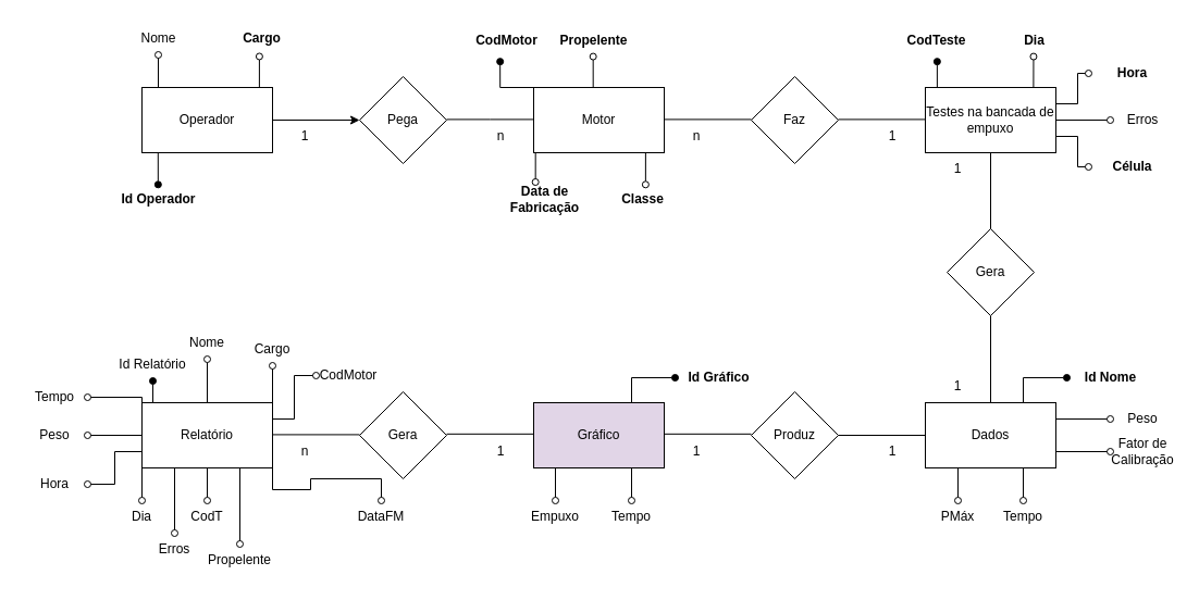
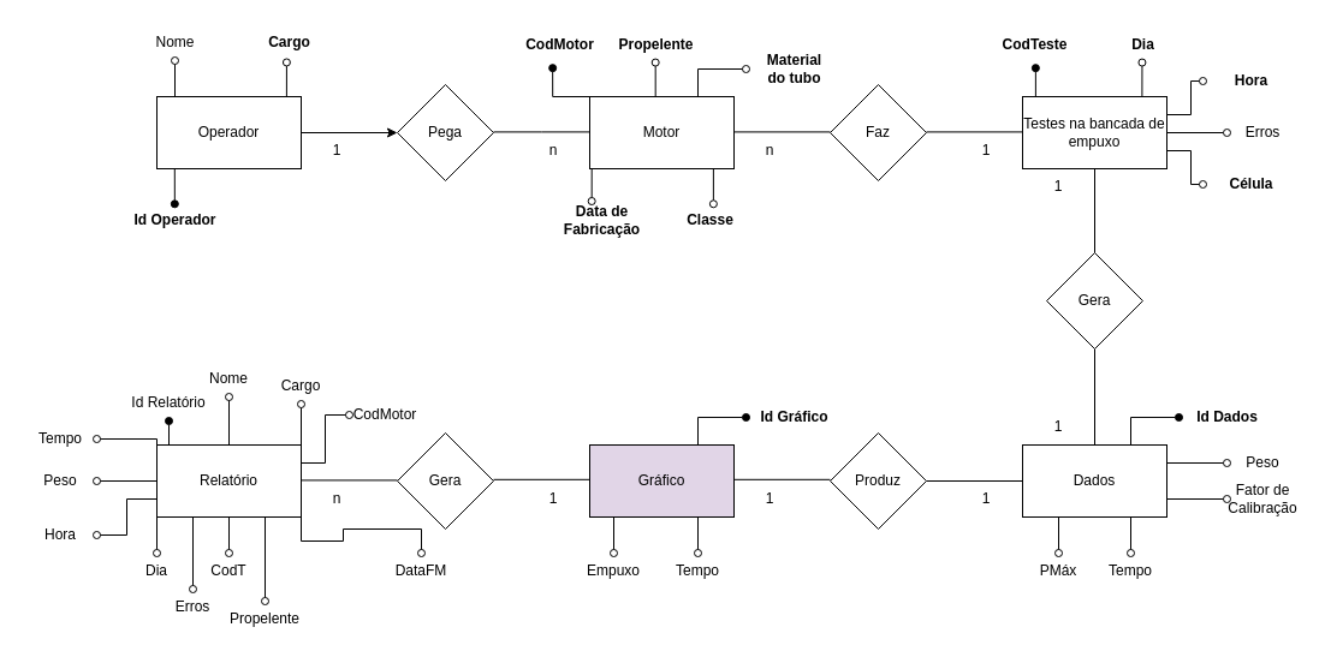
+ <mxCell id="8" style="edgeStyle=orthogonalEdgeStyle;rounded=0;orthogonalLoop=1;jettySize=auto;html=1;exitX=0.75;exitY=0;exitDx=0;exitDy=0;entryX=0;entryY=0.5;entryDx=0;entryDy=0;endArrow=oval;endFill=0;" parent="1" source="12" target="35" edge="1"><mxGeometry relative="1" as="geometry" /></mxCell>
+ <mxCell id="35" value="Material&lt;br&gt;do tubo" style="text;align=center;fontStyle=1;verticalAlign=middle;spacingLeft=3;spacingRight=3;strokeColor=none;rotatable=0;points=[[0,0.5],[1,0.5]];portConstraint=eastwest;html=1;" parent="1" vertex="1"><mxGeometry x="620" y="44" width="80" height="26" as="geometry" /></mxCell>
- <mxCell id="44" value="Id Nome" style="text;align=center;fontStyle=1;verticalAlign=middle;spacingLeft=3;spacingRight=3;strokeColor=none;rotatable=0;points=[[0,0.5],[1,0.5]];portConstraint=eastwest;html=1;" parent="1" vertex="1"><mxGeometry x="980" y="334" width="80" height="26" as="geometry" /></mxCell>
+ <mxCell id="44" value="Id Dados" style="text;align=center;fontStyle=1;verticalAlign=middle;spacingLeft=3;spacingRight=3;strokeColor=none;rotatable=0;points=[[0,0.5],[1,0.5]];portConstraint=eastwest;html=1;" parent="1" vertex="1"><mxGeometry x="980" y="334" width="80" height="26" as="geometry" /></mxCell>
